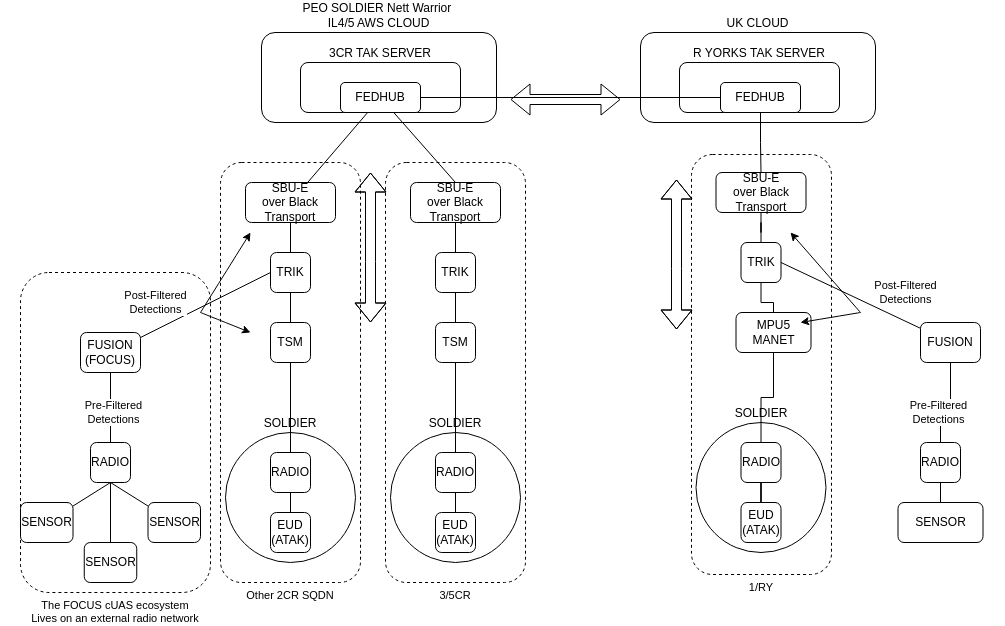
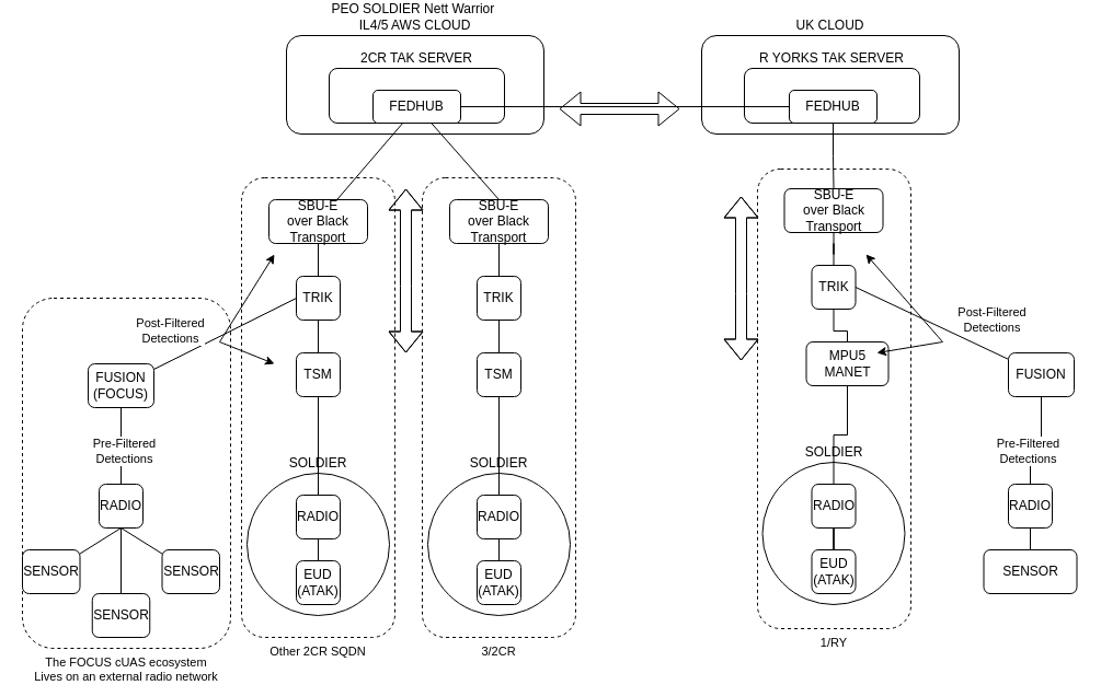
- <mxCell id="18" value="3CR TAK SERVER" style="rounded=1;whiteSpace=wrap;html=1;labelPosition=center;verticalLabelPosition=top;align=center;verticalAlign=bottom;" parent="1" vertex="1"><mxGeometry x="300" y="50" width="160" height="50" as="geometry" /></mxCell>
+ <mxCell id="18" value="2CR TAK SERVER" style="rounded=1;whiteSpace=wrap;html=1;labelPosition=center;verticalLabelPosition=top;align=center;verticalAlign=bottom;" parent="1" vertex="1"><mxGeometry x="300" y="50" width="160" height="50" as="geometry" /></mxCell>
- <mxCell id="5" value="3/5CR" style="rounded=1;whiteSpace=wrap;html=1;fontFamily=Helvetica;fontSize=11;fontColor=default;labelBackgroundColor=default;dashed=1;labelPosition=center;verticalLabelPosition=bottom;align=center;verticalAlign=top;" parent="1" vertex="1"><mxGeometry x="385" y="150" width="140" height="420" as="geometry" /></mxCell>
+ <mxCell id="5" value="3/2CR" style="rounded=1;whiteSpace=wrap;html=1;fontFamily=Helvetica;fontSize=11;fontColor=default;labelBackgroundColor=default;dashed=1;labelPosition=center;verticalLabelPosition=bottom;align=center;verticalAlign=top;" parent="1" vertex="1"><mxGeometry x="385" y="150" width="140" height="420" as="geometry" /></mxCell>
